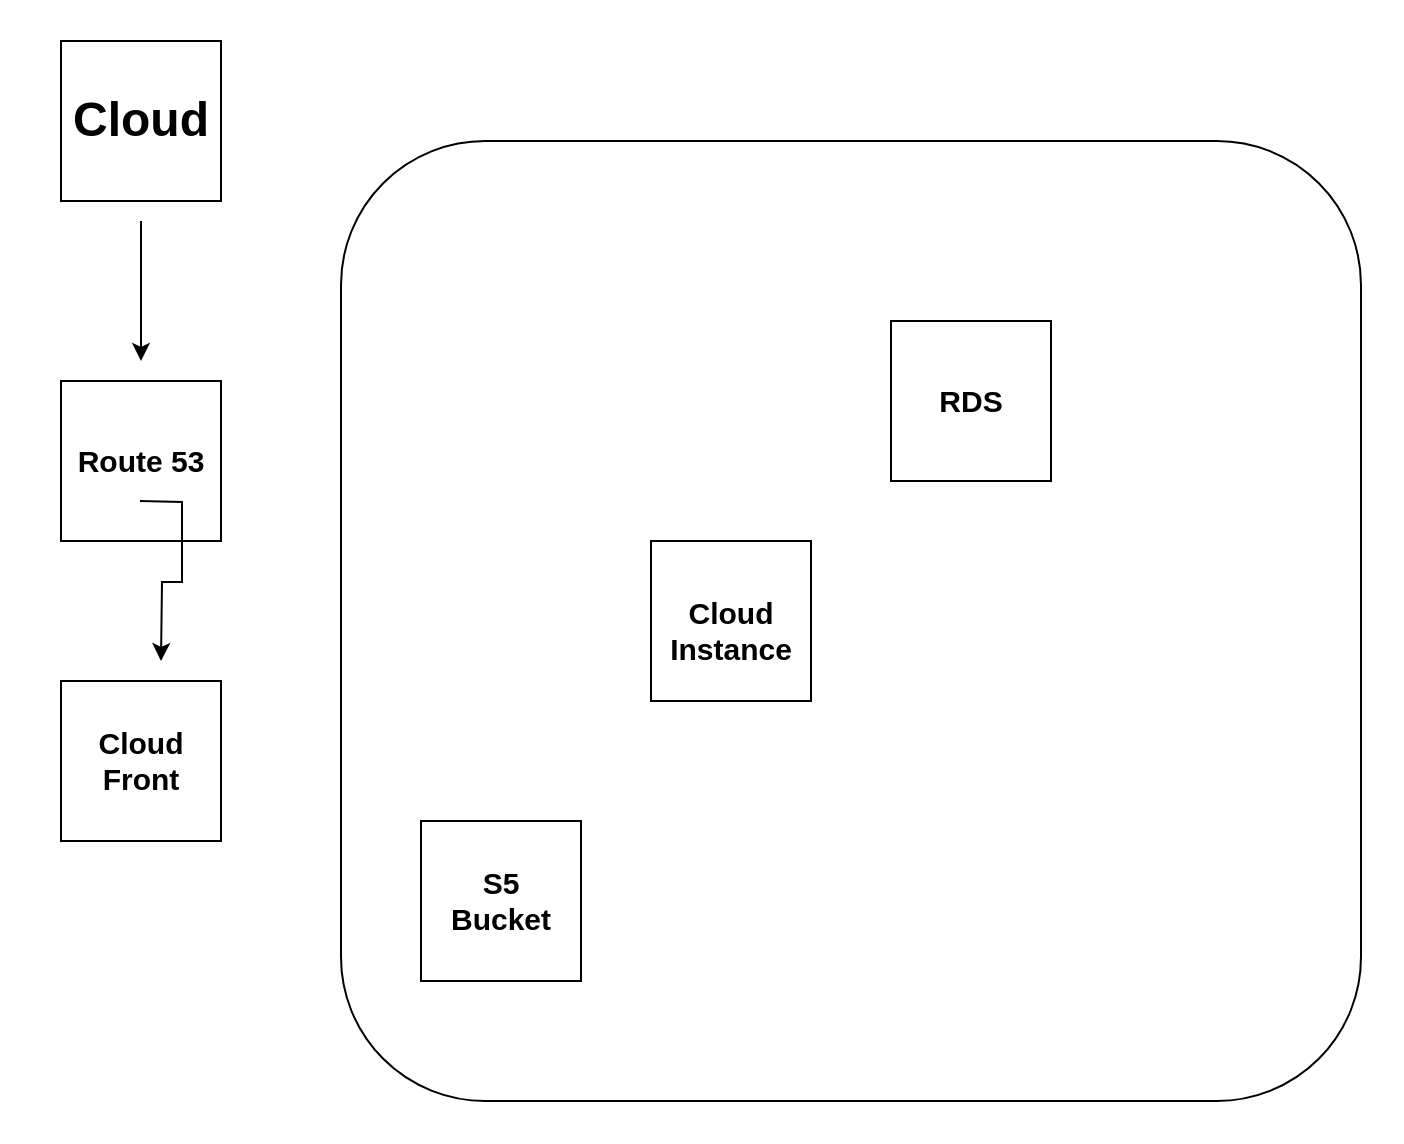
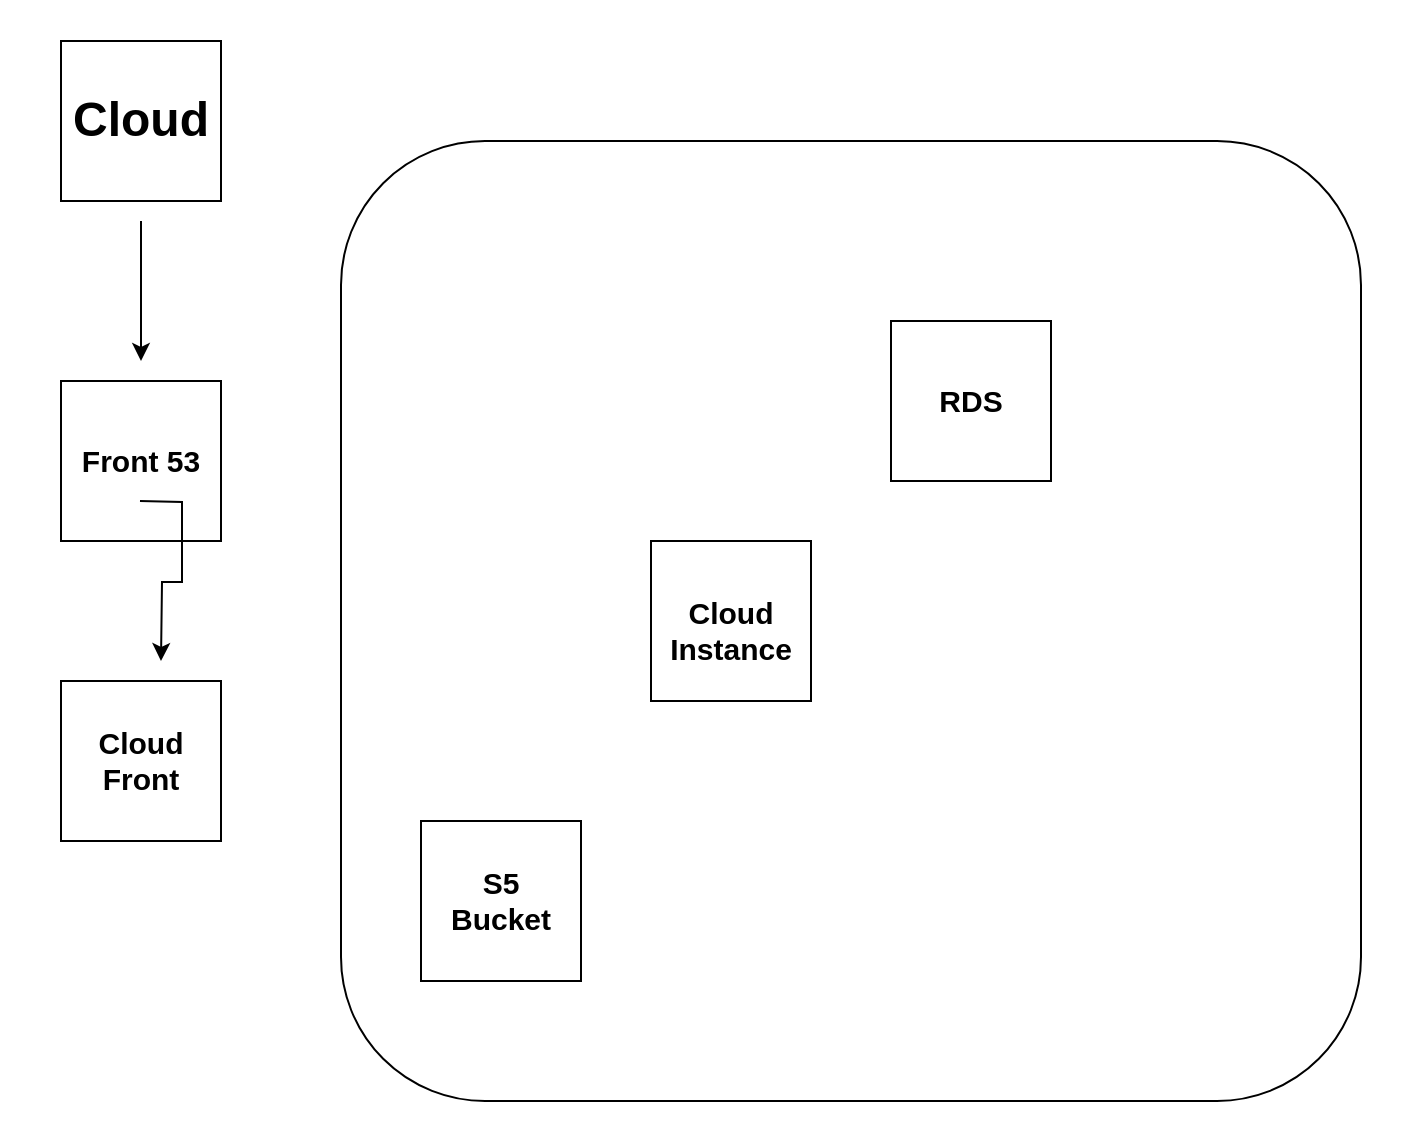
- <mxCell id="7" value="Route 53" style="text;strokeColor=none;fillColor=none;html=1;fontSize=15;fontStyle=1;verticalAlign=middle;align=center;" vertex="1" parent="1"><mxGeometry x="20" y="210" width="100" height="40" as="geometry" /></mxCell>
+ <mxCell id="7" value="Front 53" style="text;strokeColor=none;fillColor=none;html=1;fontSize=15;fontStyle=1;verticalAlign=middle;align=center;" vertex="1" parent="1"><mxGeometry x="20" y="210" width="100" height="40" as="geometry" /></mxCell>
